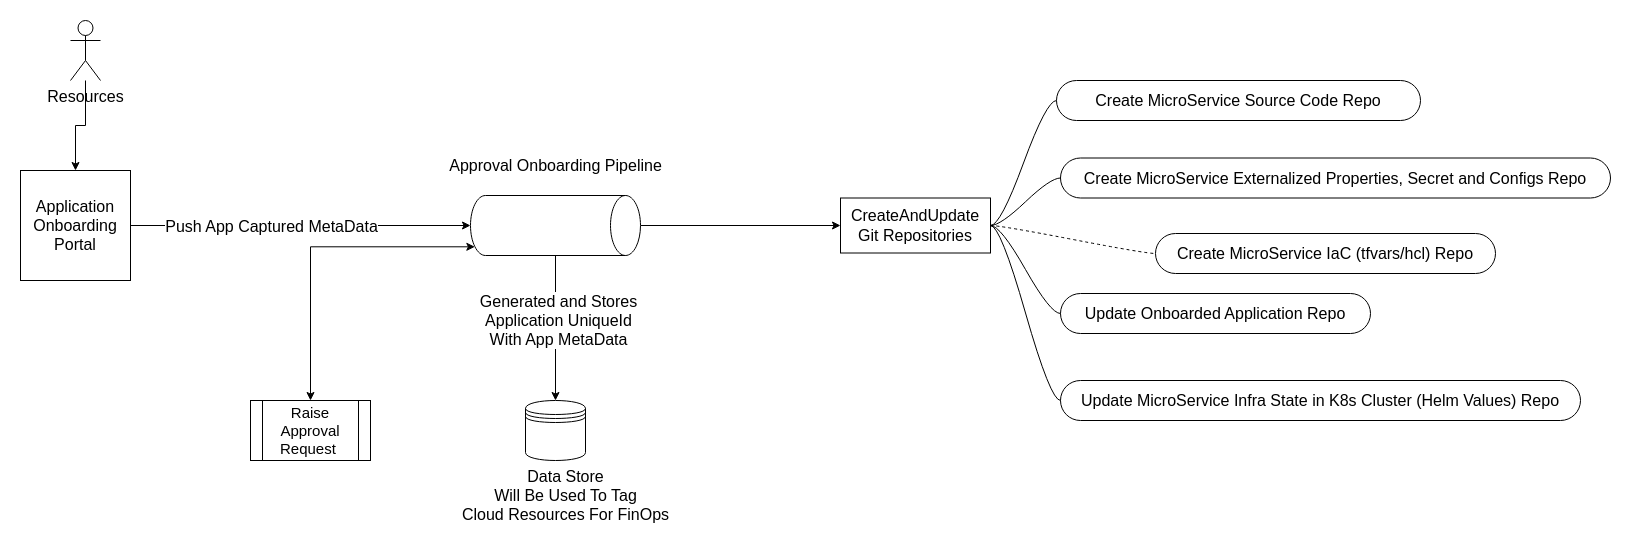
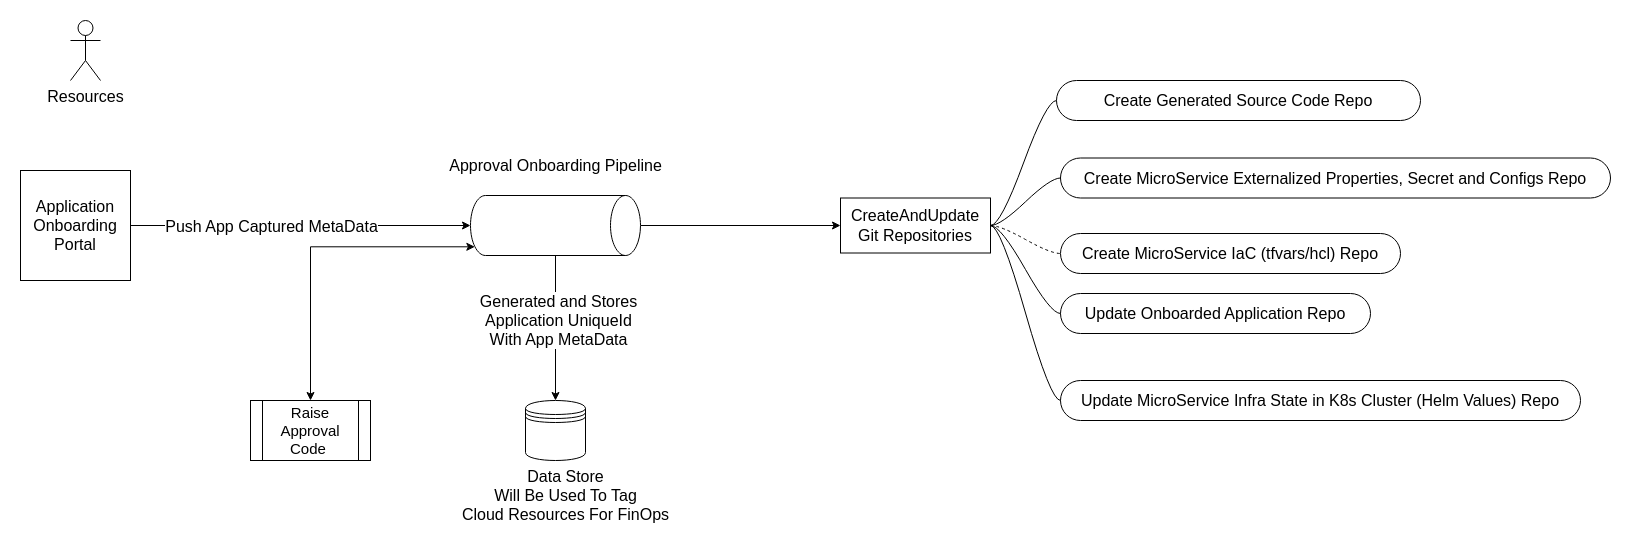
- <mxCell id="16" value="Create MicroService Source Code Repo" style="whiteSpace=wrap;html=1;rounded=1;arcSize=50;align=center;verticalAlign=middle;strokeWidth=1;autosize=1;spacing=4;treeFolding=1;treeMoving=1;newEdgeStyle={&quot;edgeStyle&quot;:&quot;entityRelationEdgeStyle&quot;,&quot;startArrow&quot;:&quot;none&quot;,&quot;endArrow&quot;:&quot;none&quot;,&quot;segment&quot;:10,&quot;curved&quot;:1};fontSize=16;" parent="1" vertex="1"><mxGeometry x="1056" y="80" width="364" height="40" as="geometry" /></mxCell>
+ <mxCell id="16" value="Create Generated Source Code Repo" style="whiteSpace=wrap;html=1;rounded=1;arcSize=50;align=center;verticalAlign=middle;strokeWidth=1;autosize=1;spacing=4;treeFolding=1;treeMoving=1;newEdgeStyle={&quot;edgeStyle&quot;:&quot;entityRelationEdgeStyle&quot;,&quot;startArrow&quot;:&quot;none&quot;,&quot;endArrow&quot;:&quot;none&quot;,&quot;segment&quot;:10,&quot;curved&quot;:1};fontSize=16;" parent="1" vertex="1"><mxGeometry x="1056" y="80" width="364" height="40" as="geometry" /></mxCell>
- <mxCell id="5" value="" style="edgeStyle=orthogonalEdgeStyle;rounded=0;orthogonalLoop=1;jettySize=auto;html=1;fontSize=16;" parent="1" source="6" target="4" edge="1"><mxGeometry relative="1" as="geometry" /></mxCell>
- <mxCell id="20" value="Create MicroService IaC (tfvars/hcl) Repo" style="whiteSpace=wrap;html=1;rounded=1;arcSize=50;align=center;verticalAlign=middle;strokeWidth=1;autosize=1;spacing=4;treeFolding=1;treeMoving=1;newEdgeStyle={&quot;edgeStyle&quot;:&quot;entityRelationEdgeStyle&quot;,&quot;startArrow&quot;:&quot;none&quot;,&quot;endArrow&quot;:&quot;none&quot;,&quot;segment&quot;:10,&quot;curved&quot;:1};fontSize=16;" parent="1" vertex="1"><mxGeometry x="1155" y="233" width="340" height="40" as="geometry" /></mxCell>
+ <mxCell id="20" value="Create MicroService IaC (tfvars/hcl) Repo" style="whiteSpace=wrap;html=1;rounded=1;arcSize=50;align=center;verticalAlign=middle;strokeWidth=1;autosize=1;spacing=4;treeFolding=1;treeMoving=1;newEdgeStyle={&quot;edgeStyle&quot;:&quot;entityRelationEdgeStyle&quot;,&quot;startArrow&quot;:&quot;none&quot;,&quot;endArrow&quot;:&quot;none&quot;,&quot;segment&quot;:10,&quot;curved&quot;:1};fontSize=16;" parent="1" vertex="1"><mxGeometry x="1060" y="233" width="340" height="40" as="geometry" /></mxCell>
- <mxCell id="26" value="&lt;font style=&quot;font-size: 15px;&quot;&gt;Raise Approval Request&amp;nbsp;&lt;/font&gt;" style="shape=process;whiteSpace=wrap;html=1;backgroundOutline=1;" vertex="1" parent="1"><mxGeometry x="250" y="400" width="120" height="60" as="geometry" /></mxCell>
+ <mxCell id="26" value="&lt;font style=&quot;font-size: 15px;&quot;&gt;Raise Approval Code&amp;nbsp;&lt;/font&gt;" style="shape=process;whiteSpace=wrap;html=1;backgroundOutline=1;" vertex="1" parent="1"><mxGeometry x="250" y="400" width="120" height="60" as="geometry" /></mxCell>
